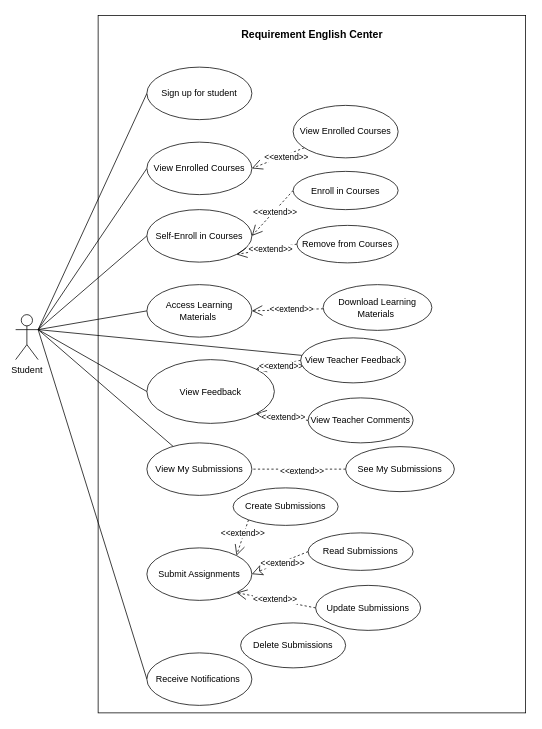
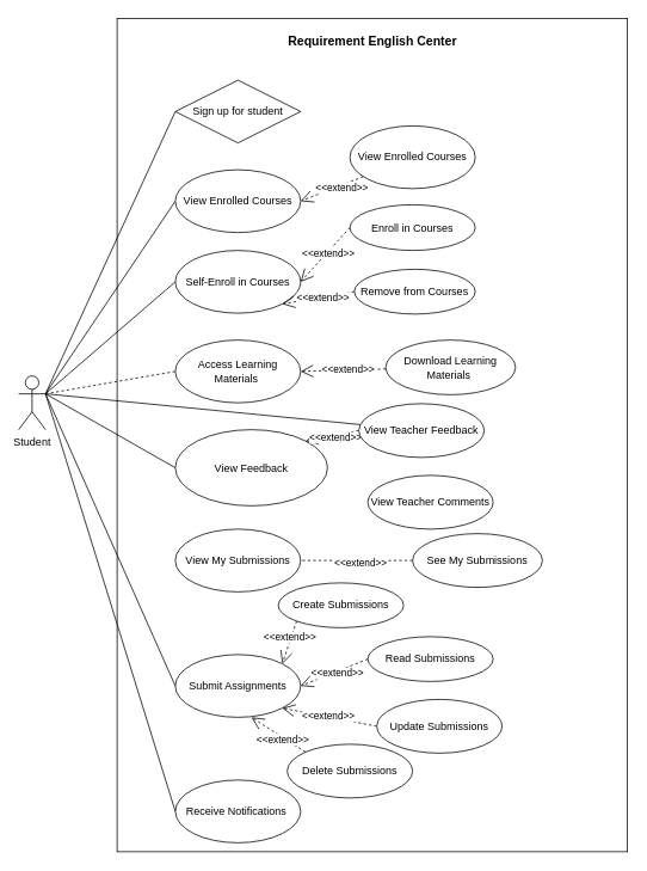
- <mxCell id="11" value="Sign up for student" style="ellipse;whiteSpace=wrap;html=1;" vertex="1" parent="1"><mxGeometry x="195" y="89" width="140" height="70" as="geometry" /></mxCell>
+ <mxCell id="11" value="Sign up for student" style="rhombus;whiteSpace=wrap;html=1;" vertex="1" parent="1"><mxGeometry x="195" y="89" width="140" height="70" as="geometry" /></mxCell>
- <mxCell id="6" style="rounded=0;orthogonalLoop=1;jettySize=auto;html=1;exitX=1;exitY=0.333;exitDx=0;exitDy=0;exitPerimeter=0;entryX=0;entryY=0.5;entryDx=0;entryDy=0;endArrow=none;endFill=0;" edge="1" parent="1" source="10" target="14"><mxGeometry relative="1" as="geometry" /></mxCell>
+ <mxCell id="6" style="rounded=0;orthogonalLoop=1;jettySize=auto;html=1;exitX=1;exitY=0.333;exitDx=0;exitDy=0;exitPerimeter=0;entryX=0;entryY=0.5;entryDx=0;entryDy=0;endArrow=none;endFill=0;dashed=1;" edge="1" parent="1" source="10" target="14"><mxGeometry relative="1" as="geometry" /></mxCell>
- <mxCell id="7" style="rounded=0;orthogonalLoop=1;jettySize=auto;html=1;exitX=1;exitY=0.333;exitDx=0;exitDy=0;exitPerimeter=0;endArrow=none;endFill=0;" edge="1" parent="1" source="10" target="18"><mxGeometry relative="1" as="geometry" /></mxCell>
+ <mxCell id="7" style="rounded=0;orthogonalLoop=1;jettySize=auto;html=1;exitX=1;exitY=0.333;exitDx=0;exitDy=0;exitPerimeter=0;entryX=0;entryY=0.5;entryDx=0;entryDy=0;endArrow=none;endFill=0;" edge="1" parent="1" source="10" target="15"><mxGeometry relative="1" as="geometry" /></mxCell>
- <mxCell id="42" style="rounded=0;orthogonalLoop=1;jettySize=auto;html=1;exitX=0;exitY=0.5;exitDx=0;exitDy=0;entryX=1;entryY=1;entryDx=0;entryDy=0;dashed=1;endArrow=open;endFill=0;endSize=12;" edge="1" parent="1" source="44" target="16"><mxGeometry relative="1" as="geometry" /></mxCell>
- <mxCell id="43" value="&amp;lt;&amp;lt;extend&amp;gt;&amp;gt;" style="edgeLabel;html=1;align=center;verticalAlign=middle;resizable=0;points=[];" connectable="0" vertex="1" parent="42"><mxGeometry x="-0.028" relative="1" as="geometry"><mxPoint as="offset" /></mxGeometry></mxCell>
- <mxCell id="39" style="rounded=0;orthogonalLoop=1;jettySize=auto;html=1;exitX=0;exitY=0.5;exitDx=0;exitDy=0;entryX=1;entryY=0.5;entryDx=0;entryDy=0;dashed=1;endArrow=classic;endFill=0;endSize=12;" edge="1" parent="1" source="41" target="15"><mxGeometry relative="1" as="geometry" /></mxCell>
+ <mxCell id="39" style="rounded=0;orthogonalLoop=1;jettySize=auto;html=1;exitX=0;exitY=0.5;exitDx=0;exitDy=0;entryX=1;entryY=0.5;entryDx=0;entryDy=0;dashed=1;endArrow=open;endFill=0;endSize=12;" edge="1" parent="1" source="41" target="15"><mxGeometry relative="1" as="geometry" /></mxCell>
+ <mxCell id="51" style="rounded=0;orthogonalLoop=1;jettySize=auto;html=1;exitX=0;exitY=0;exitDx=0;exitDy=0;entryX=0.607;entryY=1;entryDx=0;entryDy=0;entryPerimeter=0;dashed=1;endArrow=open;endFill=0;endSize=12;" edge="1" parent="1" source="38" target="15"><mxGeometry relative="1" as="geometry" /></mxCell>
+ <mxCell id="52" value="&amp;lt;&amp;lt;extend&amp;gt;&amp;gt;" style="edgeLabel;html=1;align=center;verticalAlign=middle;resizable=0;points=[];" connectable="0" vertex="1" parent="51"><mxGeometry x="-0.153" y="2" relative="1" as="geometry"><mxPoint as="offset" /></mxGeometry></mxCell>
